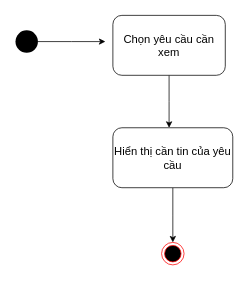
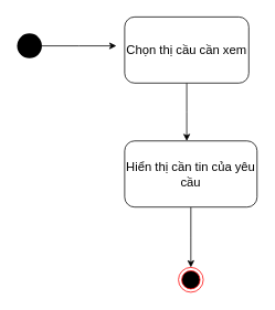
- <mxCell id="5" value="Chọn yêu cầu cần xem" style="shape=rect;html=1;rounded=1;whiteSpace=wrap;align=center;fontSize=15;" parent="1" vertex="1"><mxGeometry x="150" y="20" width="150" height="80" as="geometry" /></mxCell>
+ <mxCell id="5" value="Chọn thị cầu cần xem" style="shape=rect;html=1;rounded=1;whiteSpace=wrap;align=center;fontSize=15;" parent="1" vertex="1"><mxGeometry x="150" y="20" width="150" height="80" as="geometry" /></mxCell>
